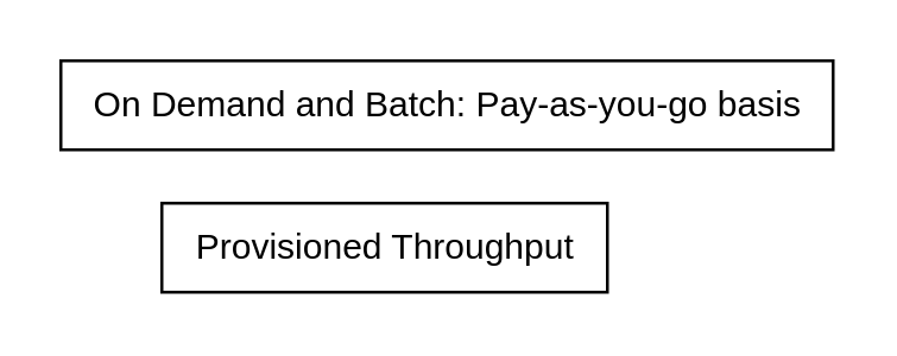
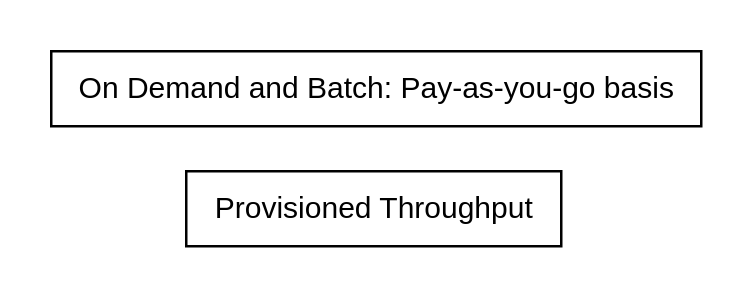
- <mxCell id="3" value="&lt;div&gt;Provisioned Throughput&lt;/div&gt;" style="text;html=1;align=center;verticalAlign=middle;resizable=0;points=[];autosize=1;strokeColor=default;fillColor=none;" vertex="1" parent="1"><mxGeometry x="54" y="68" width="150" height="30" as="geometry" /></mxCell>
+ <mxCell id="3" value="&lt;div&gt;Provisioned Throughput&lt;/div&gt;" style="text;html=1;align=center;verticalAlign=middle;resizable=0;points=[];autosize=1;strokeColor=default;fillColor=none;" vertex="1" parent="1"><mxGeometry x="74" y="68" width="150" height="30" as="geometry" /></mxCell>
